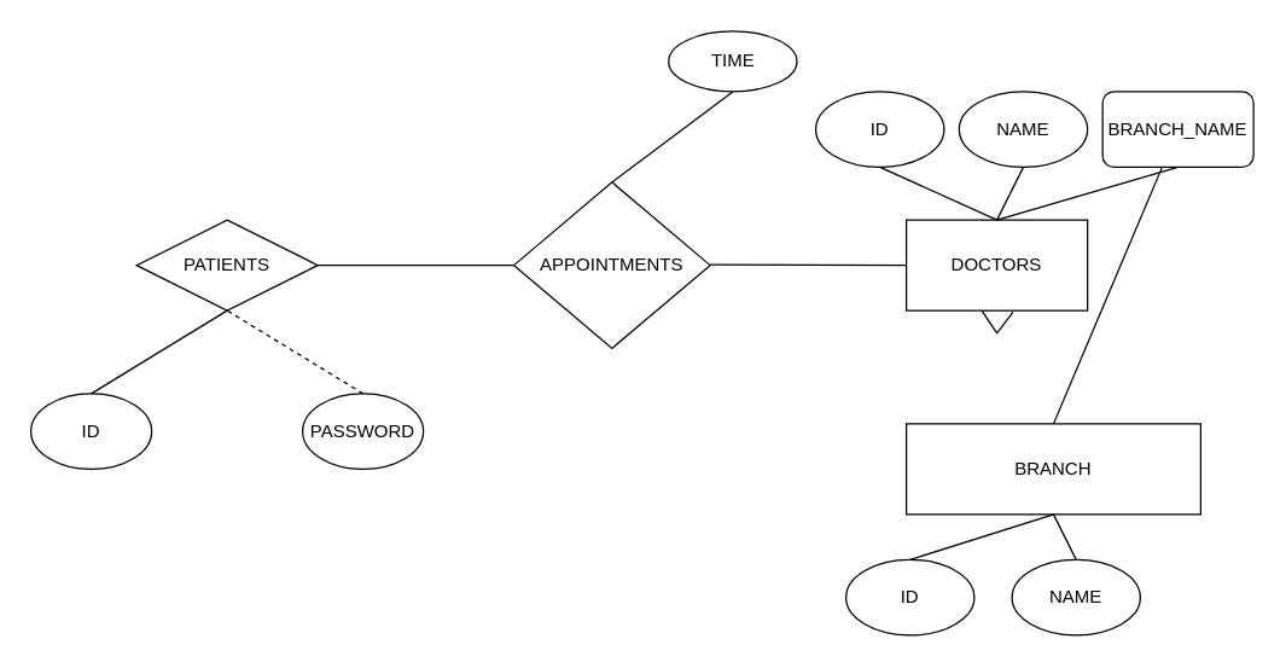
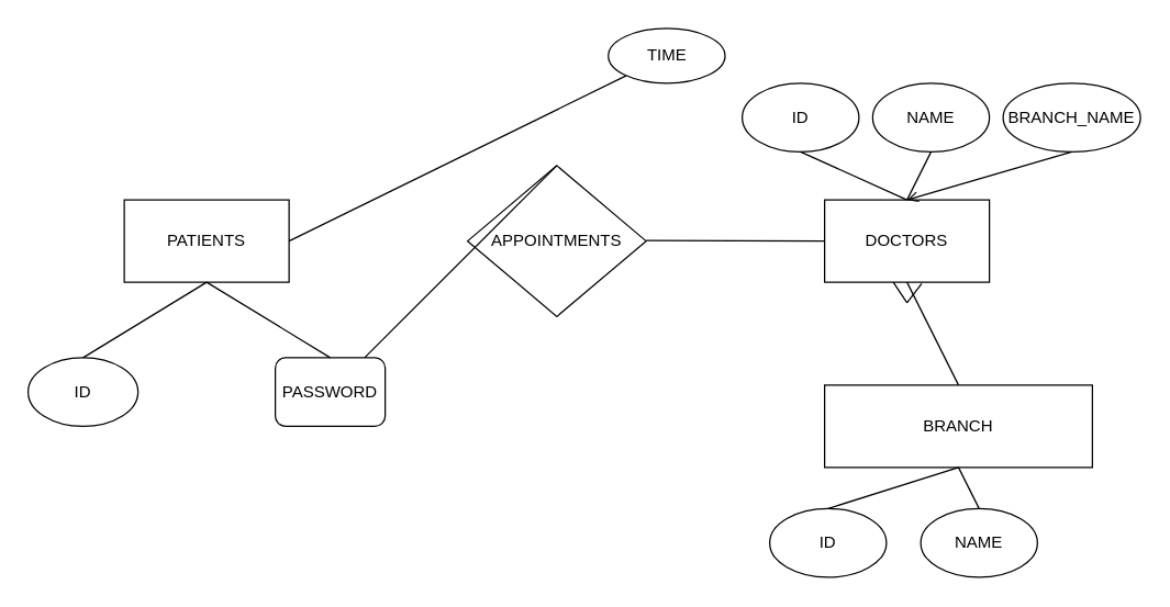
- <mxCell id="15" value="BRANCH_NAME" style="whiteSpace=wrap;html=1;direction=west;rounded=1;" vertex="1" parent="1"><mxGeometry x="730" y="60" width="100" height="50" as="geometry" /></mxCell>
+ <mxCell id="15" value="BRANCH_NAME" style="ellipse;whiteSpace=wrap;html=1;direction=west;" vertex="1" parent="1"><mxGeometry x="730" y="60" width="100" height="50" as="geometry" /></mxCell>
- <mxCell id="9" value="" style="endArrow=none;html=1;rounded=0;entryX=0.5;entryY=1;entryDx=0;entryDy=0;exitX=0.5;exitY=0;exitDx=0;exitDy=0;" edge="1" parent="1" source="5" target="8"><mxGeometry width="50" height="50" relative="1" as="geometry"><mxPoint x="230" y="195" as="sourcePoint" /><mxPoint x="360" y="195" as="targetPoint" /></mxGeometry></mxCell>
+ <mxCell id="9" value="" style="endArrow=none;html=1;rounded=0;exitX=0.5;exitY=0;exitDx=0;exitDy=0;" edge="1" parent="1" source="5" target="23"><mxGeometry width="50" height="50" relative="1" as="geometry"><mxPoint x="230" y="195" as="sourcePoint" /><mxPoint x="360" y="195" as="targetPoint" /></mxGeometry></mxCell>
- <mxCell id="16" value="" style="endArrow=none;html=1;rounded=0;exitX=0.5;exitY=0;exitDx=0;exitDy=0;entryX=0.5;entryY=0;entryDx=0;entryDy=0;" edge="1" parent="1" source="15" target="3"><mxGeometry width="50" height="50" relative="1" as="geometry"><mxPoint x="480" y="430" as="sourcePoint" /><mxPoint x="520" y="400" as="targetPoint" /></mxGeometry></mxCell>
+ <mxCell id="16" value="" style="endArrow=open;html=1;rounded=0;exitX=0.5;exitY=0;exitDx=0;exitDy=0;entryX=0.5;entryY=0;entryDx=0;entryDy=0;" edge="1" parent="1" source="15" target="3"><mxGeometry width="50" height="50" relative="1" as="geometry"><mxPoint x="480" y="430" as="sourcePoint" /><mxPoint x="520" y="400" as="targetPoint" /></mxGeometry></mxCell>
- <mxCell id="2" value="PATIENTS" style="rhombus;whiteSpace=wrap;html=1;" vertex="1" parent="1"><mxGeometry x="90" y="145" width="120" height="60" as="geometry" /></mxCell>
+ <mxCell id="2" value="PATIENTS" style="rounded=0;whiteSpace=wrap;html=1;" vertex="1" parent="1"><mxGeometry x="90" y="145" width="120" height="60" as="geometry" /></mxCell>
- <mxCell id="6" value="" style="endArrow=none;html=1;rounded=0;entryX=0;entryY=0.5;entryDx=0;entryDy=0;exitX=1;exitY=0.5;exitDx=0;exitDy=0;" edge="1" parent="1" source="2" target="5"><mxGeometry width="50" height="50" relative="1" as="geometry"><mxPoint x="210" y="180" as="sourcePoint" /><mxPoint x="260" y="130" as="targetPoint" /></mxGeometry></mxCell>
+ <mxCell id="6" value="" style="endArrow=none;html=1;rounded=0;exitX=1;exitY=0.5;exitDx=0;exitDy=0;" edge="1" parent="1" source="2" target="8"><mxGeometry width="50" height="50" relative="1" as="geometry"><mxPoint x="210" y="180" as="sourcePoint" /><mxPoint x="260" y="130" as="targetPoint" /></mxGeometry></mxCell>
- <mxCell id="14" value="" style="endArrow=none;html=1;rounded=0;exitX=0.5;exitY=0;exitDx=0;exitDy=0;" edge="1" parent="1" source="4" target="15"><mxGeometry width="50" height="50" relative="1" as="geometry"><mxPoint x="620" y="300" as="sourcePoint" /><mxPoint x="670" y="250" as="targetPoint" /></mxGeometry></mxCell>
+ <mxCell id="14" value="" style="endArrow=none;html=1;rounded=0;entryX=0.5;entryY=1;entryDx=0;entryDy=0;exitX=0.5;exitY=0;exitDx=0;exitDy=0;" edge="1" parent="1" source="4" target="3"><mxGeometry width="50" height="50" relative="1" as="geometry"><mxPoint x="620" y="300" as="sourcePoint" /><mxPoint x="670" y="250" as="targetPoint" /></mxGeometry></mxCell>
- <mxCell id="24" value="" style="endArrow=none;html=1;rounded=0;exitX=0.5;exitY=0;exitDx=0;exitDy=0;entryX=0.5;entryY=1;entryDx=0;entryDy=0;dashed=1;" edge="1" parent="1" source="23" target="2"><mxGeometry width="50" height="50" relative="1" as="geometry"><mxPoint x="322.5" y="400" as="sourcePoint" /><mxPoint x="372.5" y="350" as="targetPoint" /></mxGeometry></mxCell>
+ <mxCell id="24" value="" style="endArrow=none;html=1;rounded=0;exitX=0.5;exitY=0;exitDx=0;exitDy=0;entryX=0.5;entryY=1;entryDx=0;entryDy=0;" edge="1" parent="1" source="23" target="2"><mxGeometry width="50" height="50" relative="1" as="geometry"><mxPoint x="322.5" y="400" as="sourcePoint" /><mxPoint x="372.5" y="350" as="targetPoint" /></mxGeometry></mxCell>
- <mxCell id="23" value="PASSWORD" style="ellipse;whiteSpace=wrap;html=1;" vertex="1" parent="1"><mxGeometry x="200" y="260" width="80" height="50" as="geometry" /></mxCell>
+ <mxCell id="23" value="PASSWORD" style="whiteSpace=wrap;html=1;rounded=1;" vertex="1" parent="1"><mxGeometry x="200" y="260" width="80" height="50" as="geometry" /></mxCell>
